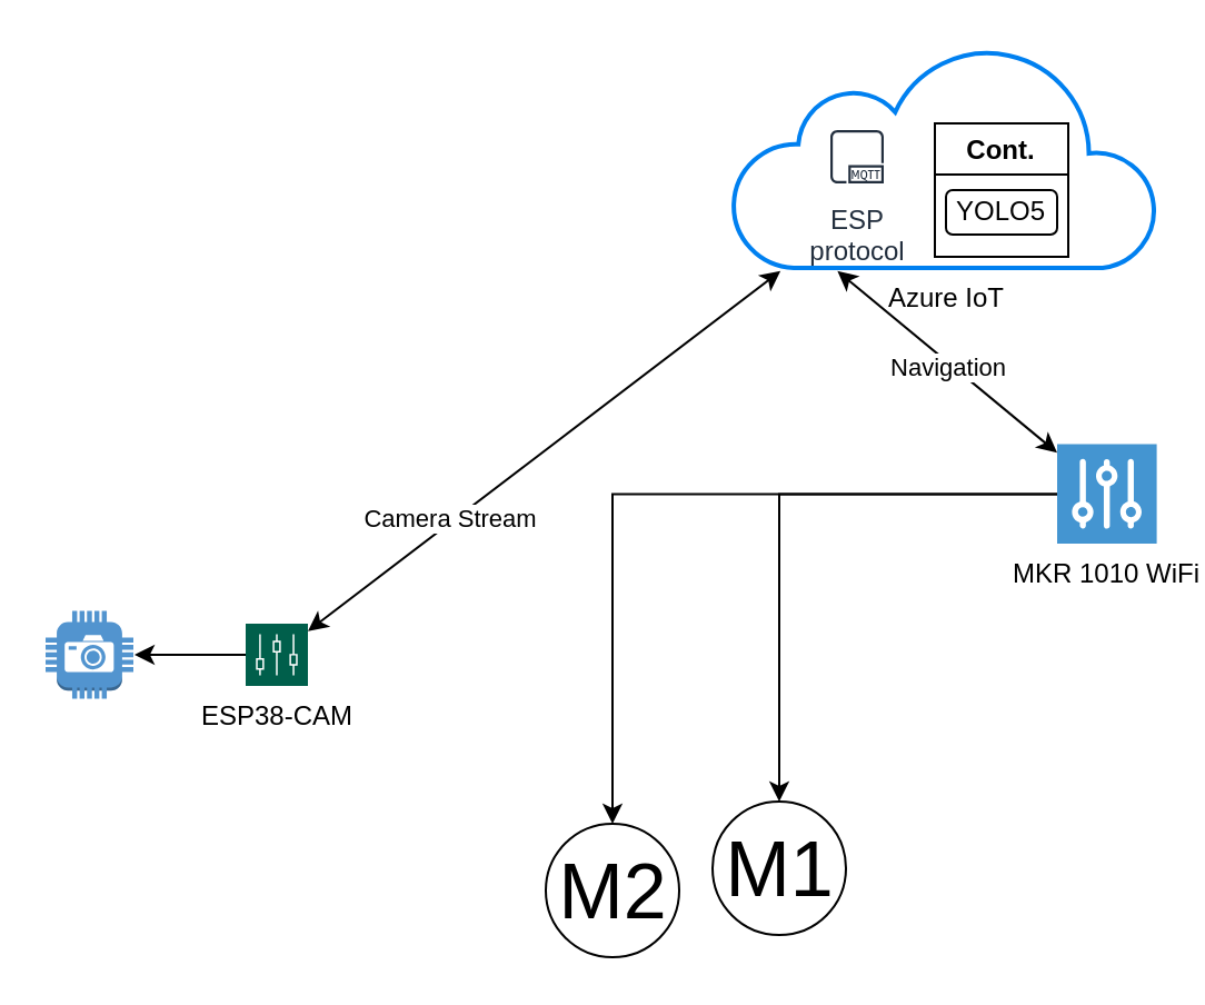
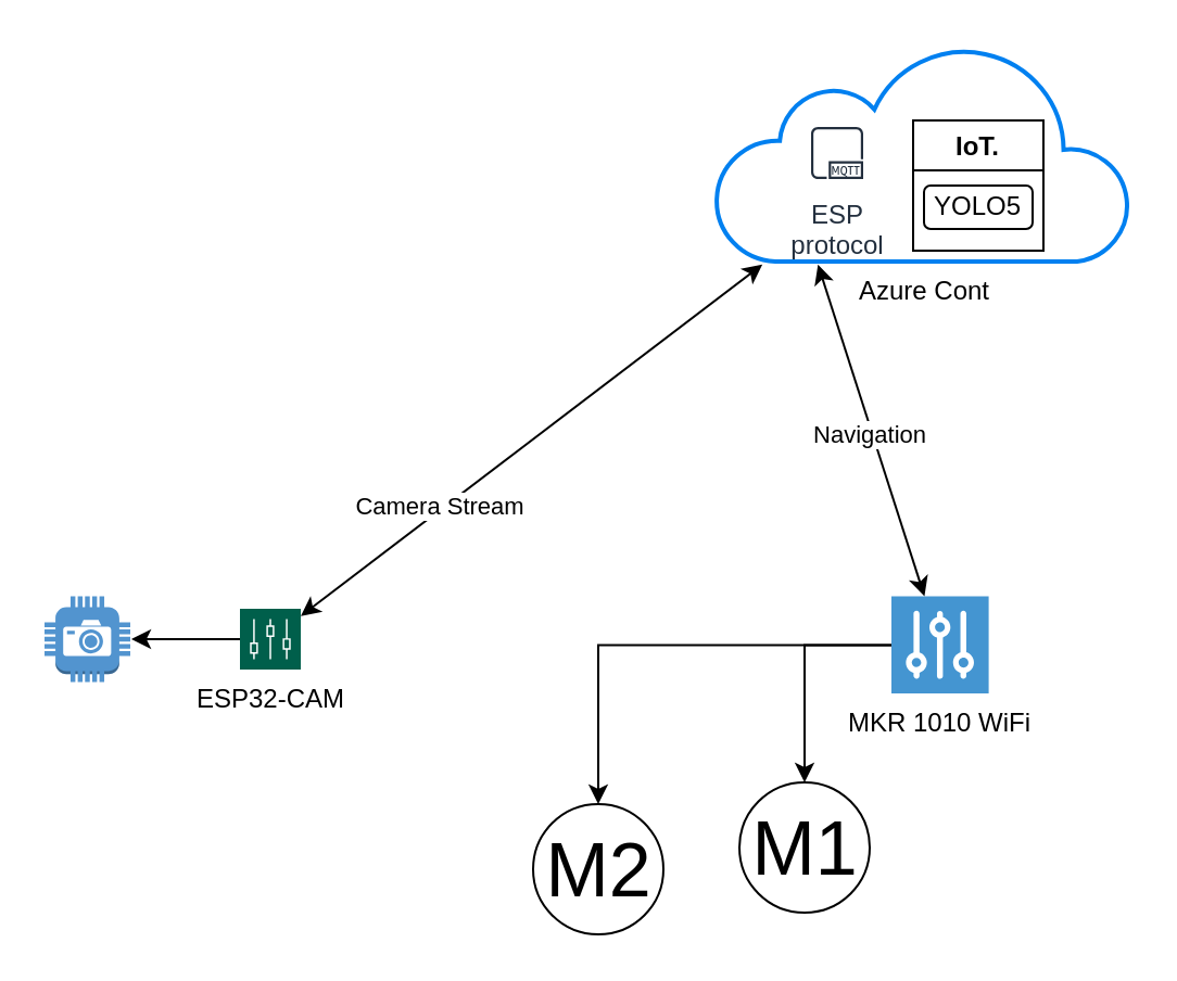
- <mxCell id="16" value="Cont." style="swimlane;" vertex="1" parent="1"><mxGeometry x="420" y="55" width="60" height="60" as="geometry" /></mxCell>
+ <mxCell id="16" value="IoT." style="swimlane;" vertex="1" parent="1"><mxGeometry x="420" y="55" width="60" height="60" as="geometry" /></mxCell>
- <mxCell id="7" value="Azure IoT" style="html=1;verticalLabelPosition=bottom;align=center;labelBackgroundColor=#ffffff;verticalAlign=top;strokeWidth=2;strokeColor=#0080F0;shadow=0;dashed=0;shape=mxgraph.ios7.icons.cloud;" vertex="1" parent="1"><mxGeometry x="329" y="20" width="191" height="100" as="geometry" /></mxCell>
+ <mxCell id="7" value="Azure Cont" style="html=1;verticalLabelPosition=bottom;align=center;labelBackgroundColor=#ffffff;verticalAlign=top;strokeWidth=2;strokeColor=#0080F0;shadow=0;dashed=0;shape=mxgraph.ios7.icons.cloud;" vertex="1" parent="1"><mxGeometry x="329" y="20" width="191" height="100" as="geometry" /></mxCell>
- <mxCell id="6" value="MKR 1010 WiFi" style="pointerEvents=1;shadow=0;dashed=0;html=1;strokeColor=none;fillColor=#4495D1;labelPosition=center;verticalLabelPosition=bottom;verticalAlign=top;align=center;outlineConnect=0;shape=mxgraph.veeam.controller;" vertex="1" parent="1"><mxGeometry x="475" y="199.25" width="44.8" height="44.8" as="geometry" /></mxCell>
+ <mxCell id="6" value="MKR 1010 WiFi" style="pointerEvents=1;shadow=0;dashed=0;html=1;strokeColor=none;fillColor=#4495D1;labelPosition=center;verticalLabelPosition=bottom;verticalAlign=top;align=center;outlineConnect=0;shape=mxgraph.veeam.controller;" vertex="1" parent="1"><mxGeometry x="410" y="274.25" width="44.8" height="44.8" as="geometry" /></mxCell>
- <mxCell id="3" value="ESP38-CAM" style="sketch=0;pointerEvents=1;shadow=0;dashed=0;html=1;strokeColor=none;fillColor=#005F4B;labelPosition=center;verticalLabelPosition=bottom;verticalAlign=top;align=center;outlineConnect=0;shape=mxgraph.veeam2.controller;" vertex="1" parent="1"><mxGeometry x="110" y="280" width="28.0" height="28.0" as="geometry" /></mxCell>
+ <mxCell id="3" value="ESP32-CAM" style="sketch=0;pointerEvents=1;shadow=0;dashed=0;html=1;strokeColor=none;fillColor=#005F4B;labelPosition=center;verticalLabelPosition=bottom;verticalAlign=top;align=center;outlineConnect=0;shape=mxgraph.veeam2.controller;" vertex="1" parent="1"><mxGeometry x="110" y="280" width="28.0" height="28.0" as="geometry" /></mxCell>
- <mxCell id="15" value="M1" style="verticalLabelPosition=middle;shadow=0;dashed=0;align=center;html=1;verticalAlign=middle;strokeWidth=1;shape=ellipse;aspect=fixed;fontSize=35;" vertex="1" parent="1"><mxGeometry x="320" y="360" width="60" height="60" as="geometry" /></mxCell>
+ <mxCell id="15" value="M1" style="verticalLabelPosition=middle;shadow=0;dashed=0;align=center;html=1;verticalAlign=middle;strokeWidth=1;shape=ellipse;aspect=fixed;fontSize=35;" vertex="1" parent="1"><mxGeometry x="340" y="360" width="60" height="60" as="geometry" /></mxCell>
